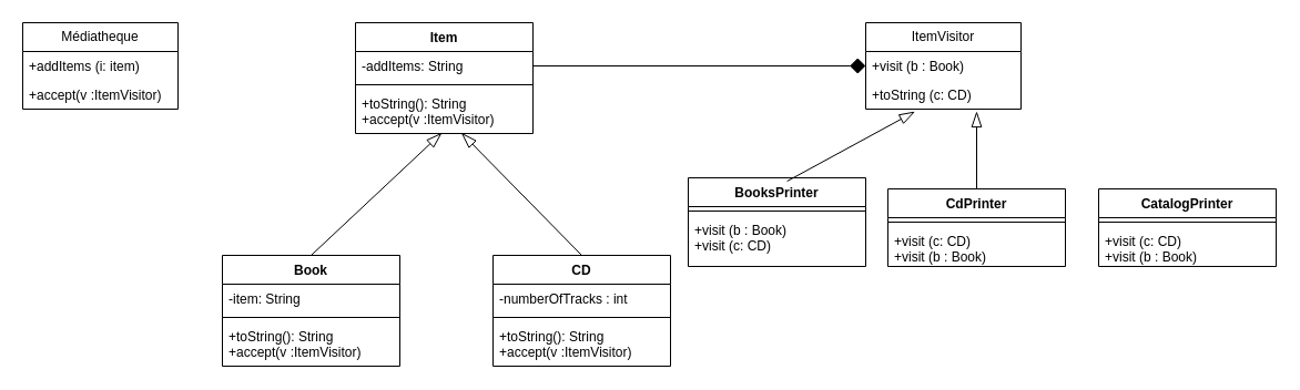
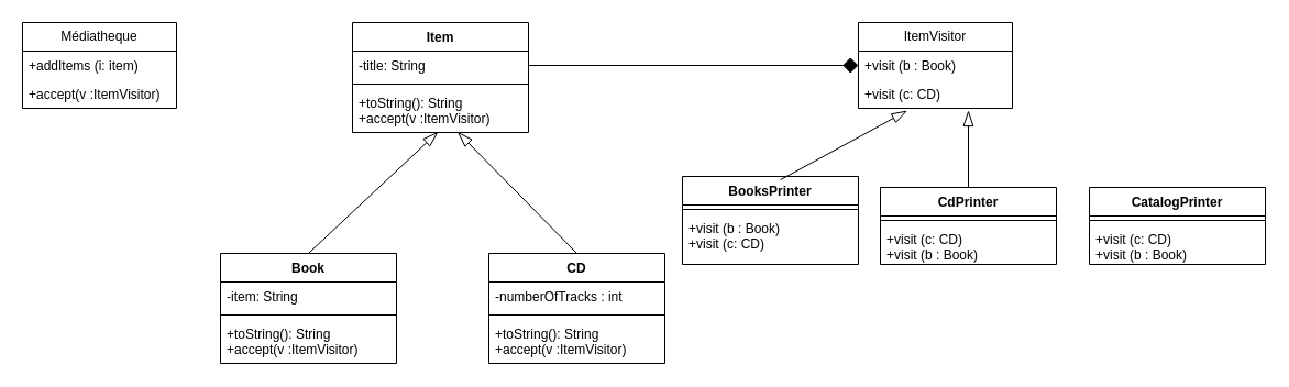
- <mxCell id="3" value="-addItems: String" style="text;strokeColor=none;fillColor=none;align=left;verticalAlign=top;spacingLeft=4;spacingRight=4;overflow=hidden;rotatable=0;points=[[0,0.5],[1,0.5]];portConstraint=eastwest;whiteSpace=wrap;html=1;" vertex="1" parent="2"><mxGeometry y="26" width="160" height="26" as="geometry" /></mxCell>
+ <mxCell id="3" value="-title: String" style="text;strokeColor=none;fillColor=none;align=left;verticalAlign=top;spacingLeft=4;spacingRight=4;overflow=hidden;rotatable=0;points=[[0,0.5],[1,0.5]];portConstraint=eastwest;whiteSpace=wrap;html=1;" vertex="1" parent="2"><mxGeometry y="26" width="160" height="26" as="geometry" /></mxCell>
- <mxCell id="21" value="+toString (c: CD)" style="text;strokeColor=none;fillColor=none;align=left;verticalAlign=top;spacingLeft=4;spacingRight=4;overflow=hidden;rotatable=0;points=[[0,0.5],[1,0.5]];portConstraint=eastwest;whiteSpace=wrap;html=1;" vertex="1" parent="19"><mxGeometry y="52" width="140" height="26" as="geometry" /></mxCell>
+ <mxCell id="21" value="+visit (c: CD)" style="text;strokeColor=none;fillColor=none;align=left;verticalAlign=top;spacingLeft=4;spacingRight=4;overflow=hidden;rotatable=0;points=[[0,0.5],[1,0.5]];portConstraint=eastwest;whiteSpace=wrap;html=1;" vertex="1" parent="19"><mxGeometry y="52" width="140" height="26" as="geometry" /></mxCell>
